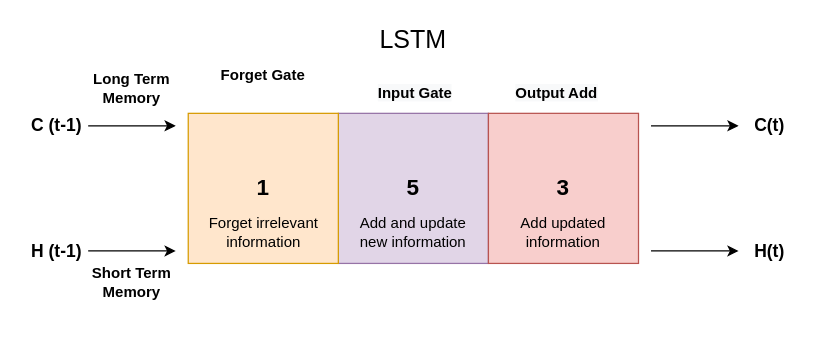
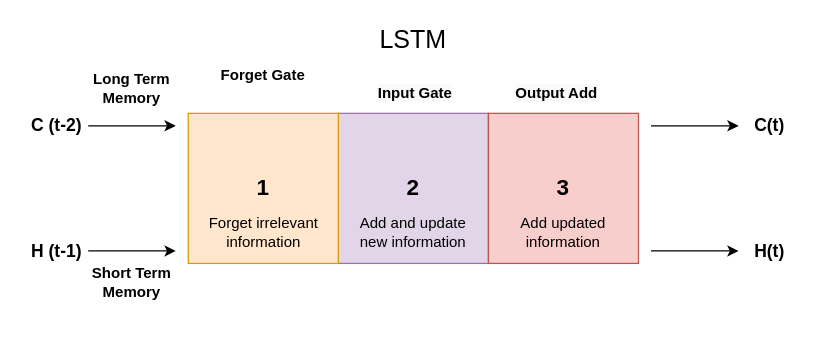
- <mxCell id="19" value="&lt;font style=&quot;font-size: 14px&quot;&gt;C (t-1)&lt;/font&gt;" style="text;html=1;strokeColor=none;fillColor=none;align=center;verticalAlign=middle;whiteSpace=wrap;rounded=0;fontStyle=1" vertex="1" parent="1"><mxGeometry x="20" y="90" width="50" height="20" as="geometry" /></mxCell>
+ <mxCell id="19" value="&lt;font style=&quot;font-size: 14px&quot;&gt;C (t-2)&lt;/font&gt;" style="text;html=1;strokeColor=none;fillColor=none;align=center;verticalAlign=middle;whiteSpace=wrap;rounded=0;fontStyle=1" vertex="1" parent="1"><mxGeometry x="20" y="90" width="50" height="20" as="geometry" /></mxCell>
- <mxCell id="3" value="&lt;font style=&quot;font-size: 18px&quot;&gt;&lt;b&gt;5&lt;/b&gt;&lt;/font&gt;" style="rounded=0;whiteSpace=wrap;html=1;fillColor=#e1d5e7;strokeColor=#9673a6;" vertex="1" parent="1"><mxGeometry x="270" y="90" width="120" height="120" as="geometry" /></mxCell>
+ <mxCell id="3" value="&lt;font style=&quot;font-size: 18px&quot;&gt;&lt;b&gt;2&lt;/b&gt;&lt;/font&gt;" style="rounded=0;whiteSpace=wrap;html=1;fillColor=#e1d5e7;strokeColor=#9673a6;" vertex="1" parent="1"><mxGeometry x="270" y="90" width="120" height="120" as="geometry" /></mxCell>
